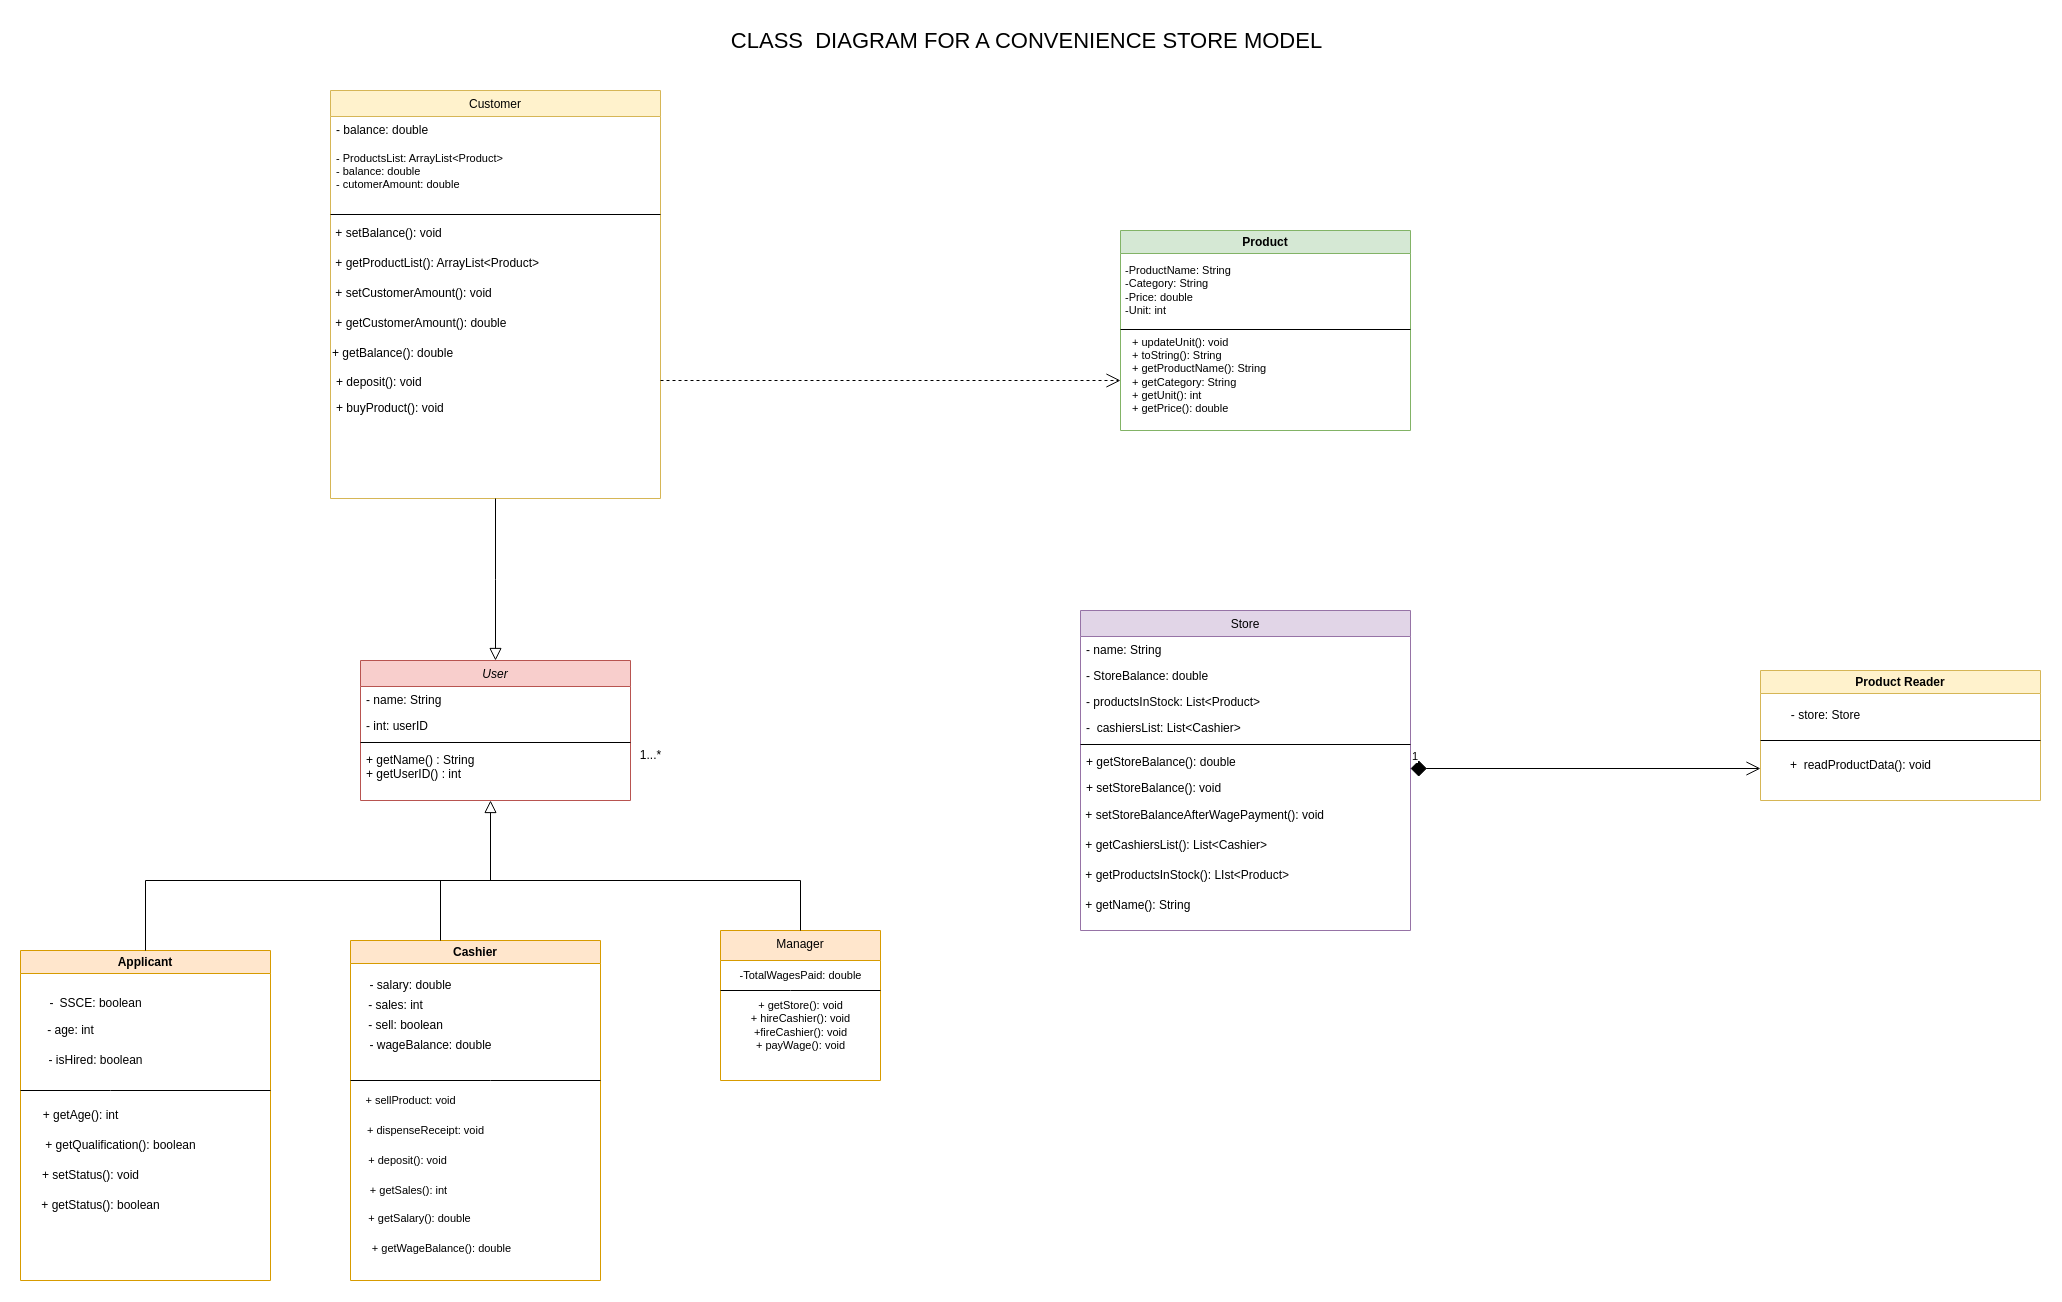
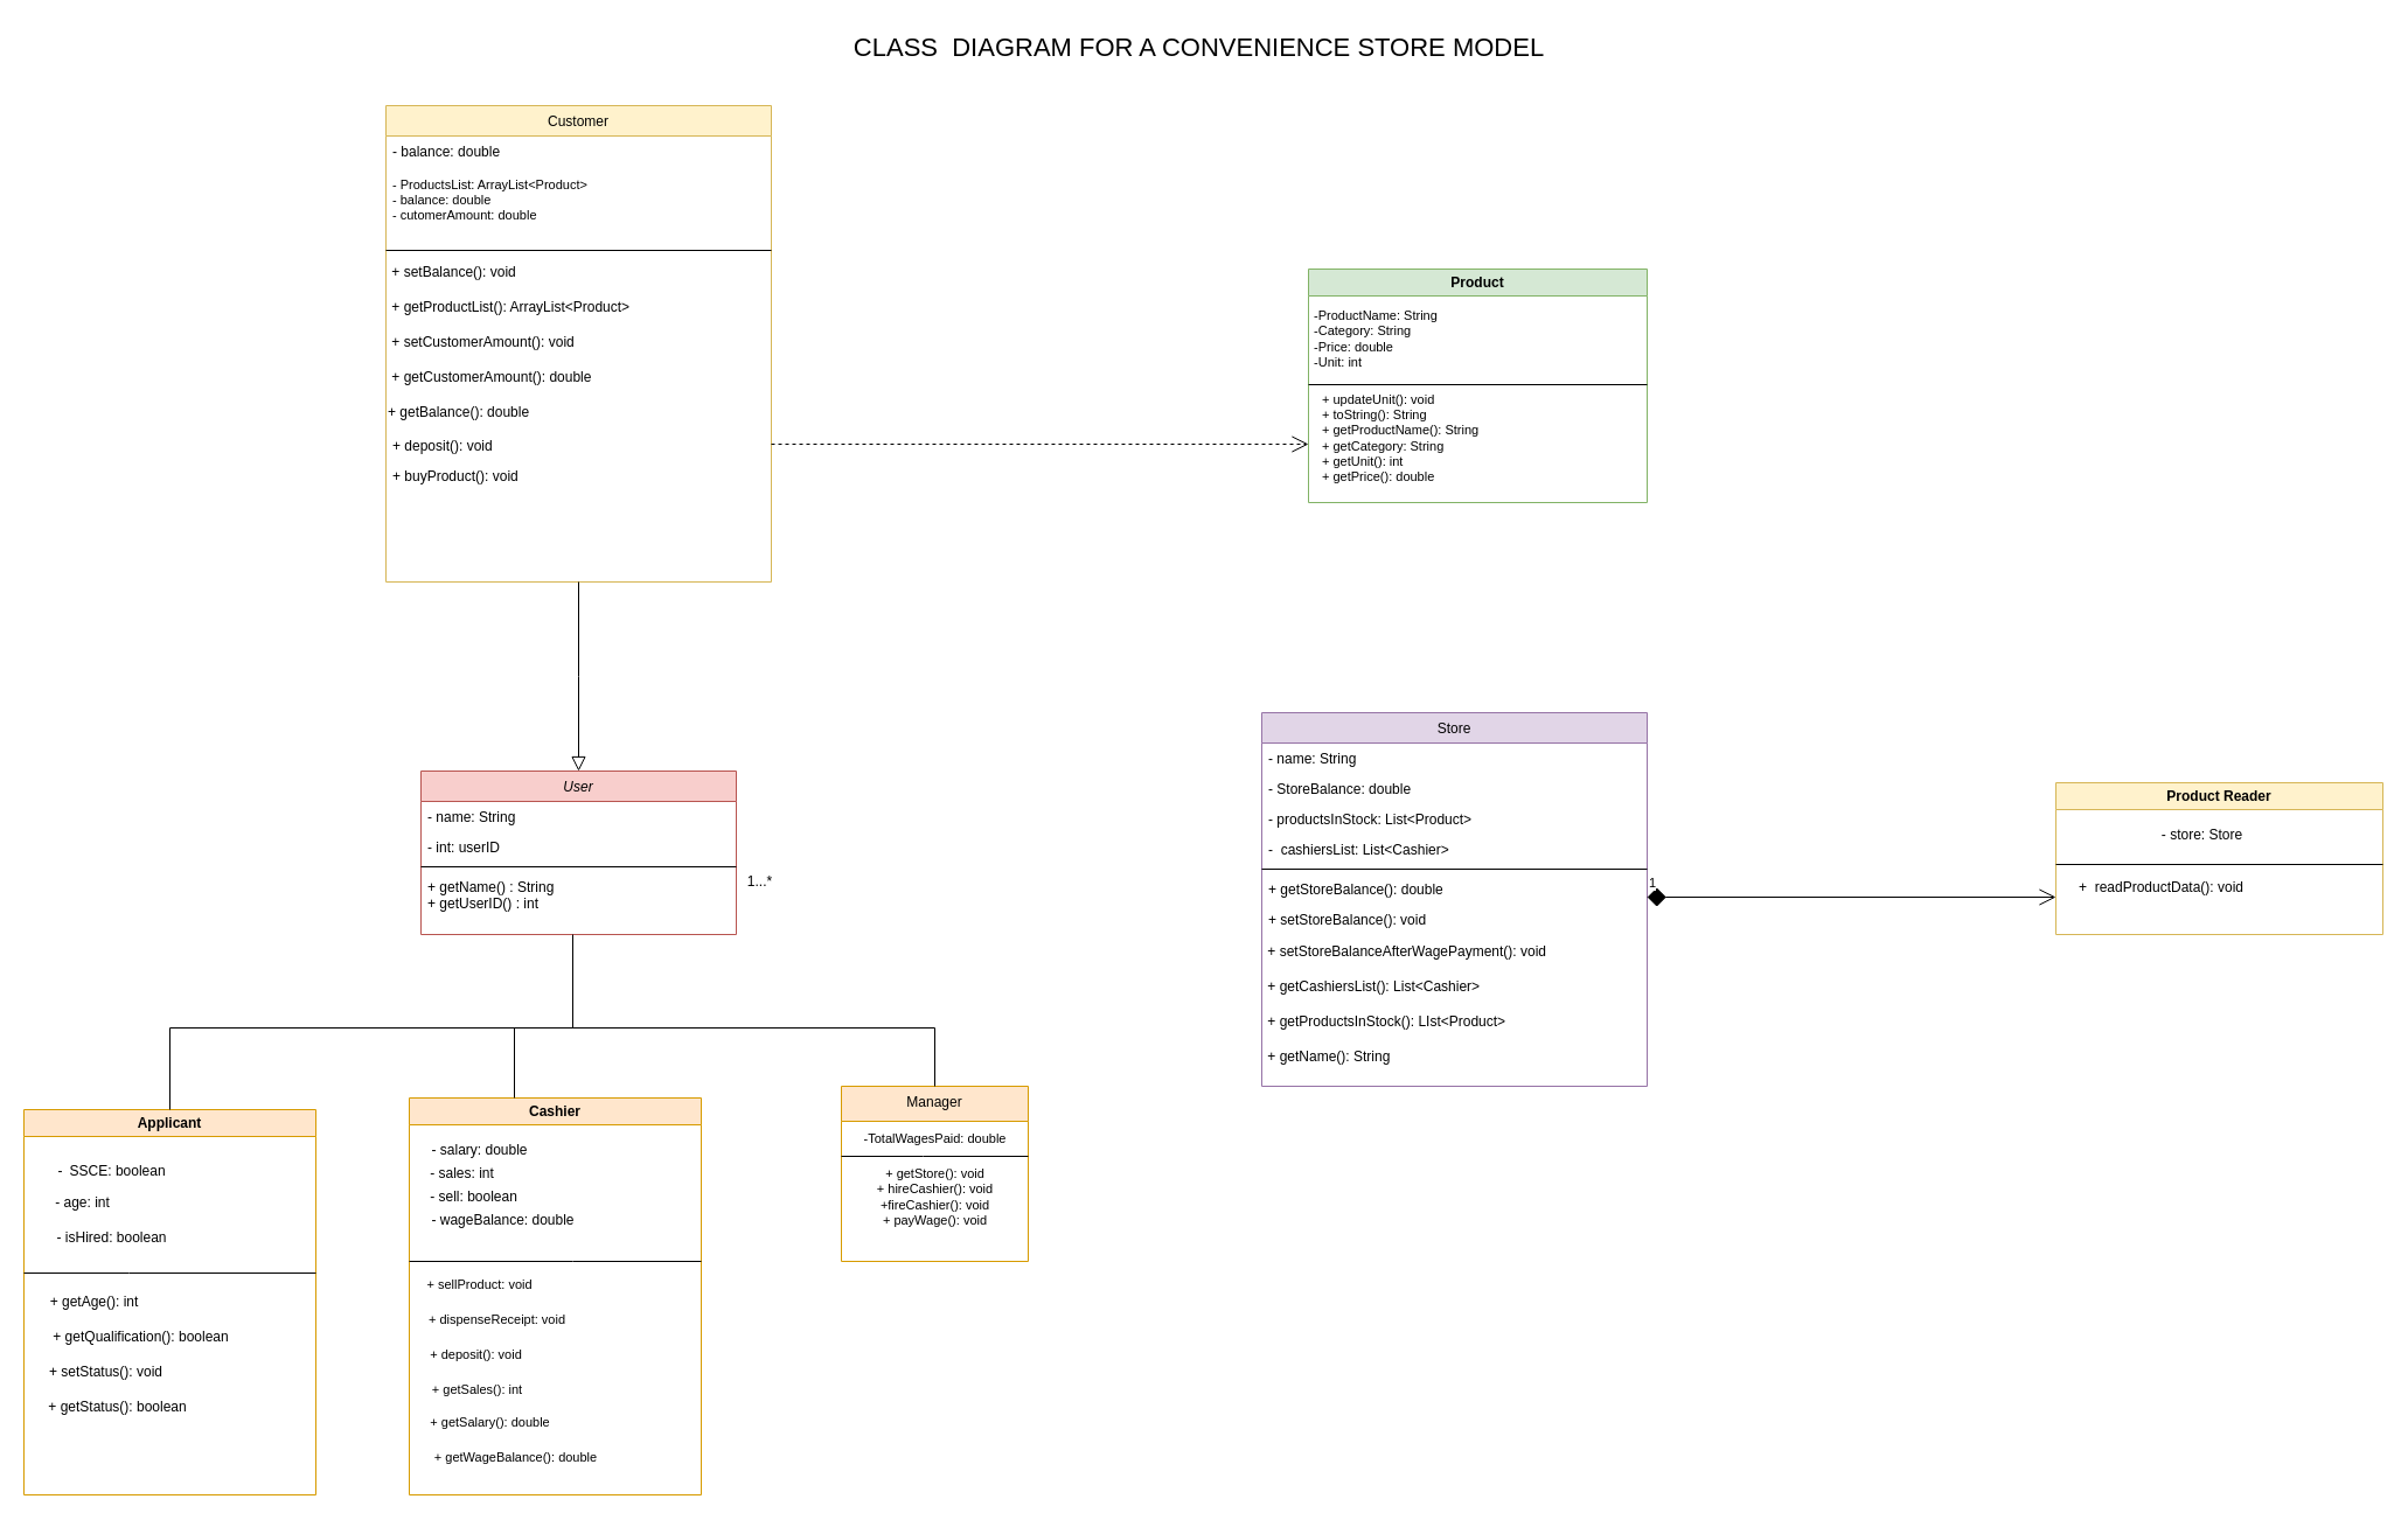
- <mxCell id="62" value="- store: Store" style="text;html=1;align=center;verticalAlign=middle;resizable=0;points=[];autosize=1;strokeColor=none;fillColor=none;" vertex="1" parent="60"><mxGeometry x="20" y="30" width="90" height="30" as="geometry" /></mxCell>
+ <mxCell id="62" value="- store: Store" style="text;html=1;align=center;verticalAlign=middle;resizable=0;points=[];autosize=1;strokeColor=none;fillColor=none;" vertex="1" parent="60"><mxGeometry x="80" y="30" width="90" height="30" as="geometry" /></mxCell>
- <mxCell id="63" value="+&amp;nbsp; readProductData(): void" style="text;html=1;align=center;verticalAlign=middle;resizable=0;points=[];autosize=1;strokeColor=none;fillColor=none;" vertex="1" parent="60"><mxGeometry x="20" y="80" width="160" height="30" as="geometry" /></mxCell>
+ <mxCell id="63" value="+&amp;nbsp; readProductData(): void" style="text;html=1;align=center;verticalAlign=middle;resizable=0;points=[];autosize=1;strokeColor=none;fillColor=none;" vertex="1" parent="60"><mxGeometry x="10" y="75" width="160" height="30" as="geometry" /></mxCell>
- <mxCell id="23" value="" style="endArrow=block;endSize=10;endFill=0;shadow=0;strokeWidth=1;rounded=0;edgeStyle=elbowEdgeStyle;elbow=vertical;" parent="1" source="19" target="2" edge="1"><mxGeometry width="160" relative="1" as="geometry"><mxPoint x="170" y="993" as="sourcePoint" /><mxPoint x="270" y="891" as="targetPoint" /><Array as="points"><mxPoint x="490" y="880" /><mxPoint x="620" y="890" /><mxPoint x="550" y="860" /><mxPoint x="480" y="840" /></Array></mxGeometry></mxCell>
+ <mxCell id="23" value="" style="endArrow=none;endSize=10;endFill=0;shadow=0;strokeWidth=1;rounded=0;edgeStyle=elbowEdgeStyle;elbow=vertical;" parent="1" source="19" target="2" edge="1"><mxGeometry width="160" relative="1" as="geometry"><mxPoint x="170" y="993" as="sourcePoint" /><mxPoint x="270" y="891" as="targetPoint" /><Array as="points"><mxPoint x="490" y="880" /><mxPoint x="620" y="890" /><mxPoint x="550" y="860" /><mxPoint x="480" y="840" /></Array></mxGeometry></mxCell>
